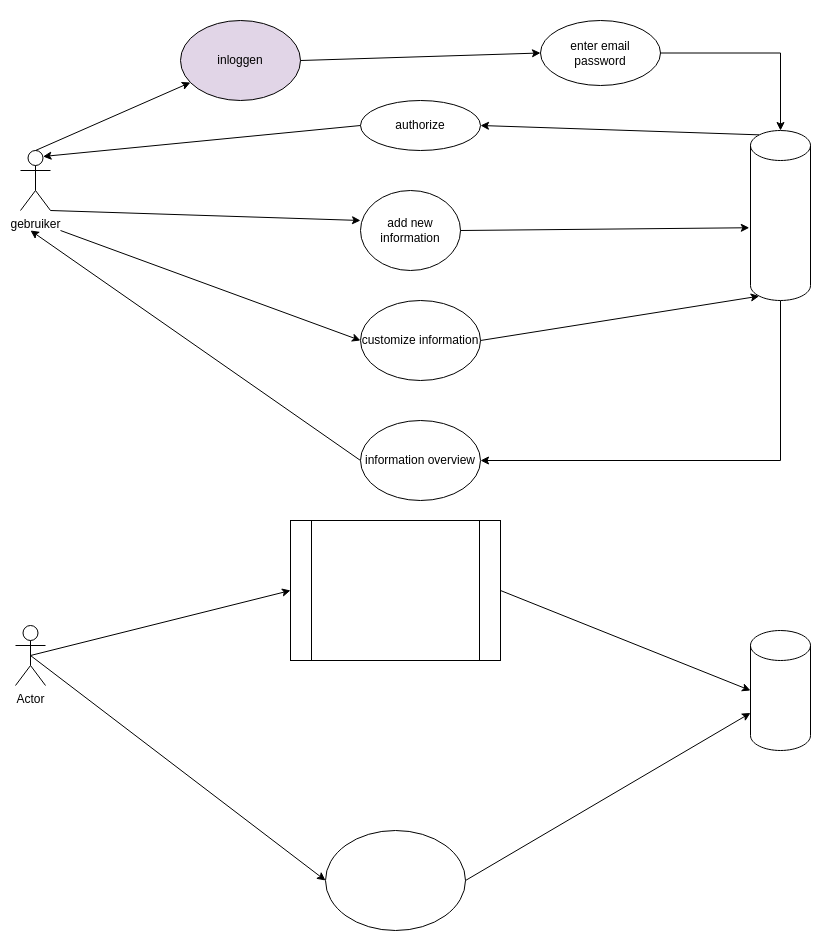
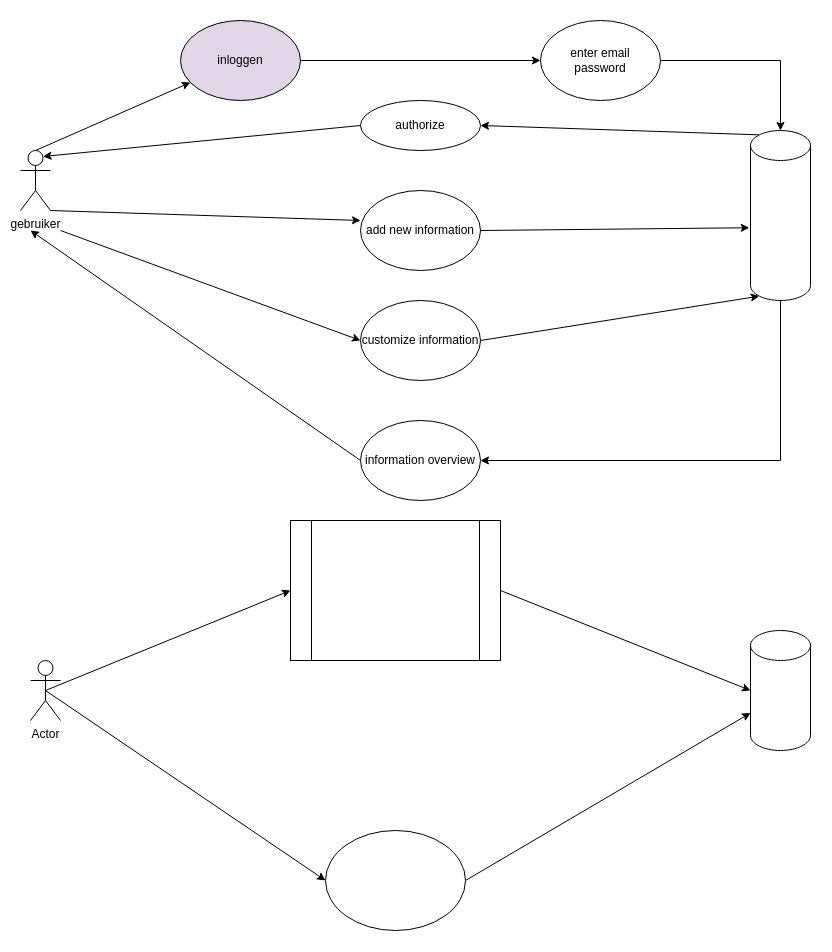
- <mxCell id="6" value="enter email&lt;br&gt;password" style="ellipse;whiteSpace=wrap;html=1;" parent="1" vertex="1"><mxGeometry x="540" y="20" width="120" height="65" as="geometry" /></mxCell>
+ <mxCell id="6" value="enter email&lt;br&gt;password" style="ellipse;whiteSpace=wrap;html=1;" parent="1" vertex="1"><mxGeometry x="540" width="120" height="80" as="geometry" y="20" /></mxCell>
- <mxCell id="8" value="add new information" style="ellipse;whiteSpace=wrap;html=1;" parent="1" vertex="1"><mxGeometry x="360" y="190" width="100" height="80" as="geometry" /></mxCell>
+ <mxCell id="8" value="add new information" style="ellipse;whiteSpace=wrap;html=1;" parent="1" vertex="1"><mxGeometry x="360" y="190" width="120" height="80" as="geometry" /></mxCell>
- <mxCell id="16" value="Actor" style="shape=umlActor;verticalLabelPosition=bottom;verticalAlign=top;html=1;outlineConnect=0;" vertex="1" parent="1"><mxGeometry x="15" y="625" width="30" height="60" as="geometry" /></mxCell>
+ <mxCell id="16" value="Actor" style="shape=umlActor;verticalLabelPosition=bottom;verticalAlign=top;html=1;outlineConnect=0;" vertex="1" parent="1"><mxGeometry x="30" y="660" width="30" height="60" as="geometry" /></mxCell>
